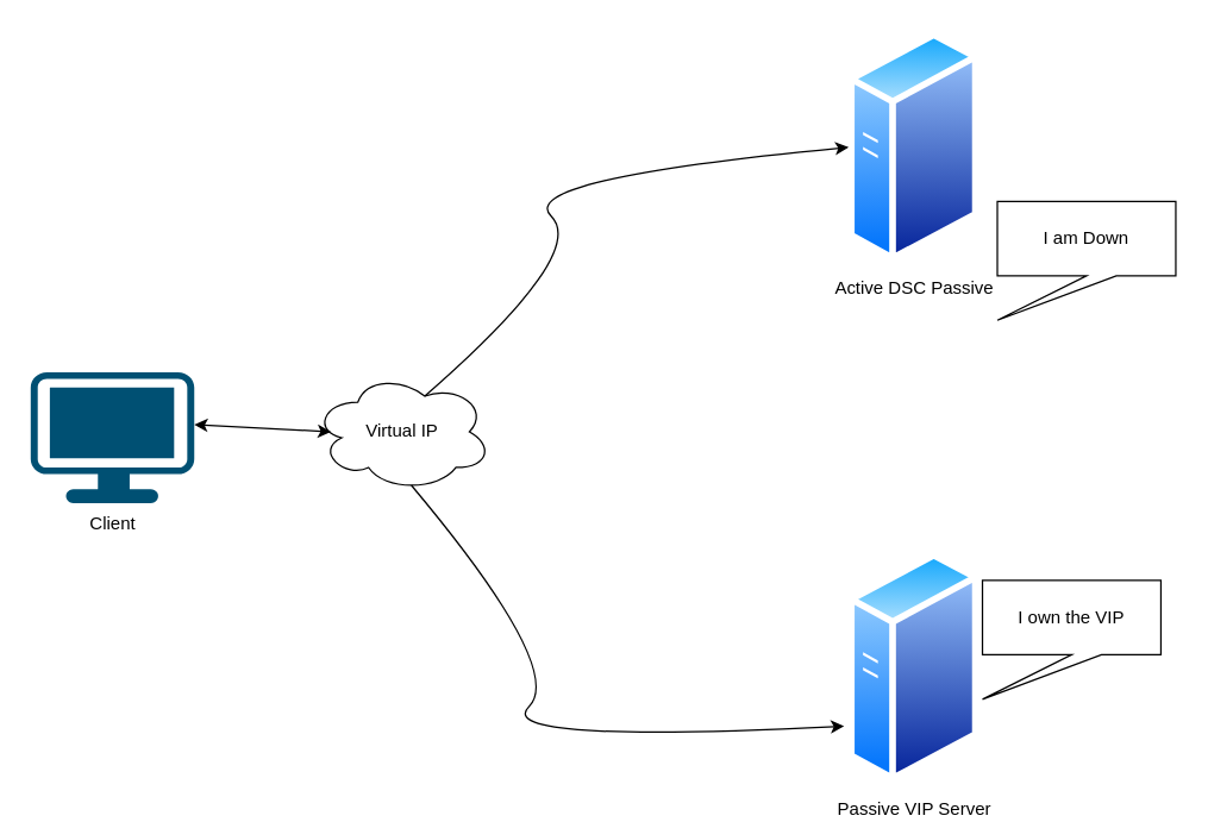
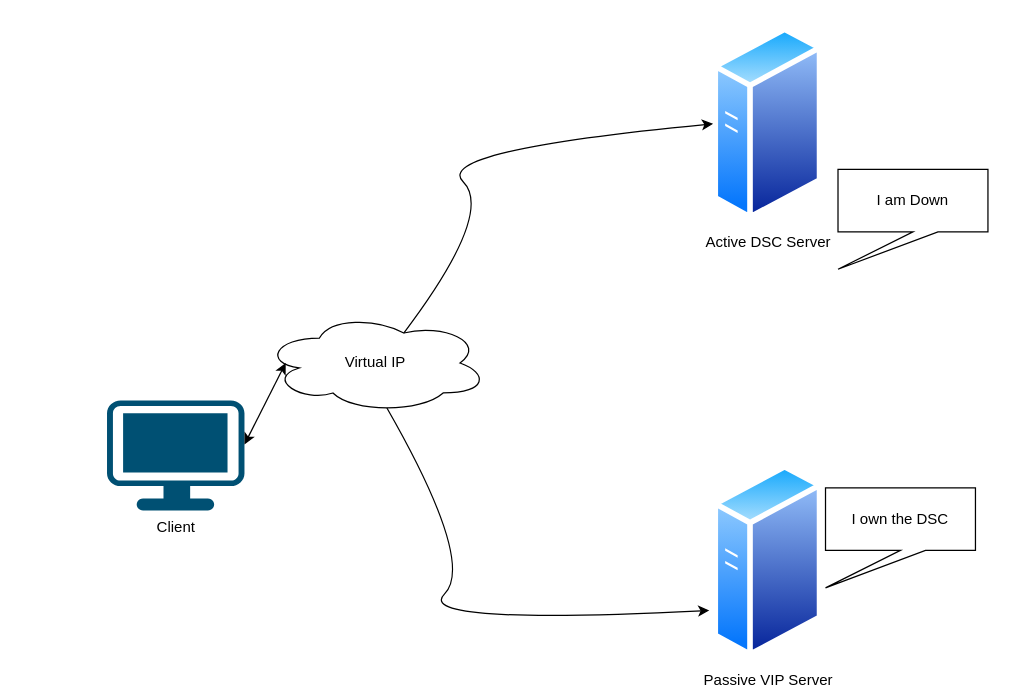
- <mxCell id="4" value="Active DSC Passive" style="image;aspect=fixed;perimeter=ellipsePerimeter;html=1;align=center;shadow=0;dashed=0;spacingTop=3;image=img/lib/active_directory/generic_server.svg;" vertex="1" parent="1"><mxGeometry x="570" y="20" width="88" height="157.14" as="geometry" /></mxCell>
+ <mxCell id="4" value="Active DSC Server" style="image;aspect=fixed;perimeter=ellipsePerimeter;html=1;align=center;shadow=0;dashed=0;spacingTop=3;image=img/lib/active_directory/generic_server.svg;" vertex="1" parent="1"><mxGeometry x="570" y="20" width="88" height="157.14" as="geometry" /></mxCell>
- <mxCell id="3" value="Virtual IP" style="ellipse;shape=cloud;whiteSpace=wrap;html=1;" vertex="1" parent="1"><mxGeometry x="210" y="250" width="120" height="80" as="geometry" /></mxCell>
+ <mxCell id="3" value="Virtual IP" style="ellipse;shape=cloud;whiteSpace=wrap;html=1;" vertex="1" parent="1"><mxGeometry x="210" y="250" width="180" height="80" as="geometry" /></mxCell>
- <mxCell id="2" value="Client" style="points=[[0.03,0.03,0],[0.5,0,0],[0.97,0.03,0],[1,0.4,0],[0.97,0.745,0],[0.5,1,0],[0.03,0.745,0],[0,0.4,0]];verticalLabelPosition=bottom;sketch=0;html=1;verticalAlign=top;aspect=fixed;align=center;pointerEvents=1;shape=mxgraph.cisco19.workstation;fillColor=#005073;strokeColor=none;" vertex="1" parent="1"><mxGeometry x="20" y="250" width="110" height="88" as="geometry" /></mxCell>
+ <mxCell id="2" value="Client" style="points=[[0.03,0.03,0],[0.5,0,0],[0.97,0.03,0],[1,0.4,0],[0.97,0.745,0],[0.5,1,0],[0.03,0.745,0],[0,0.4,0]];verticalLabelPosition=bottom;sketch=0;html=1;verticalAlign=top;aspect=fixed;align=center;pointerEvents=1;shape=mxgraph.cisco19.workstation;fillColor=#005073;strokeColor=none;" vertex="1" parent="1"><mxGeometry x="85" y="320" width="110" height="88" as="geometry" /></mxCell>
- <mxCell id="10" value="I own the VIP" style="shape=callout;whiteSpace=wrap;html=1;perimeter=calloutPerimeter;position2=0;" vertex="1" parent="1"><mxGeometry x="660" y="390" width="120" height="80" as="geometry" /></mxCell>
+ <mxCell id="10" value="I own the DSC" style="shape=callout;whiteSpace=wrap;html=1;perimeter=calloutPerimeter;position2=0;" vertex="1" parent="1"><mxGeometry x="660" y="390" width="120" height="80" as="geometry" /></mxCell>
